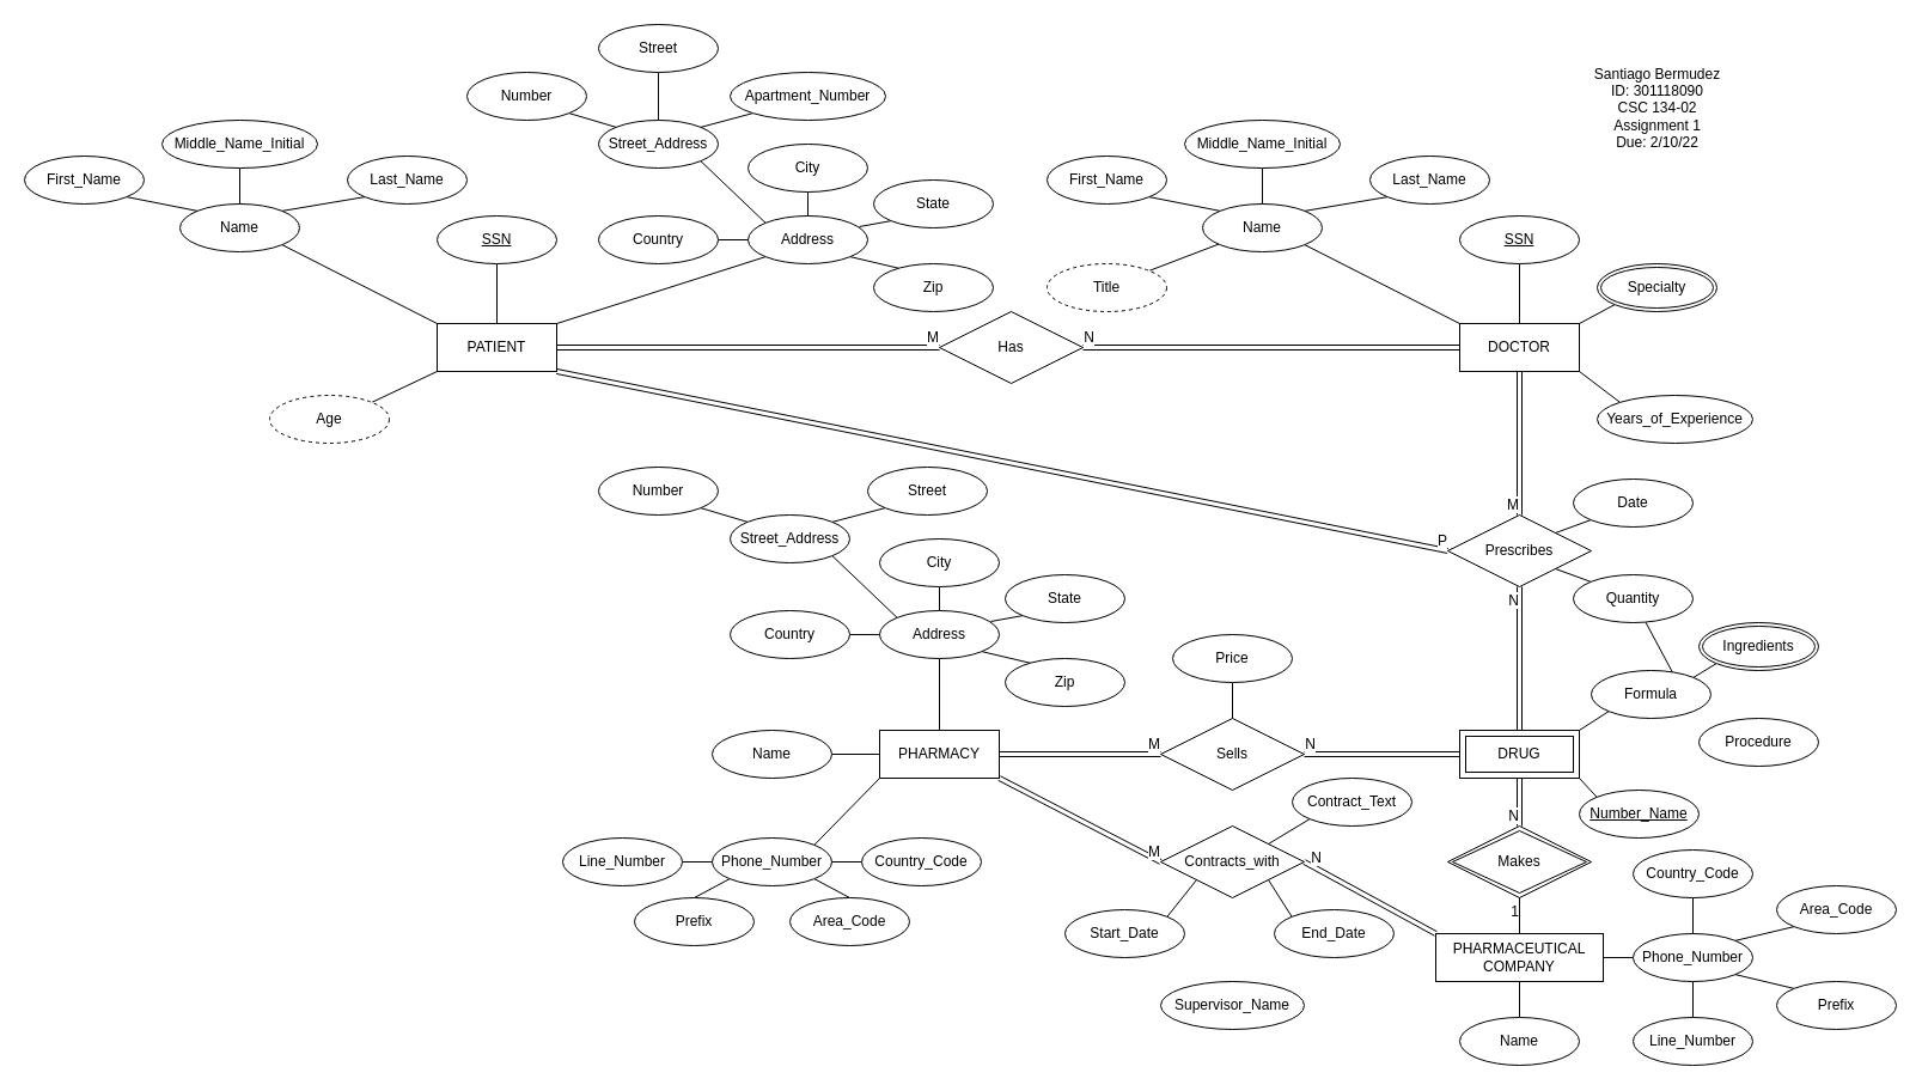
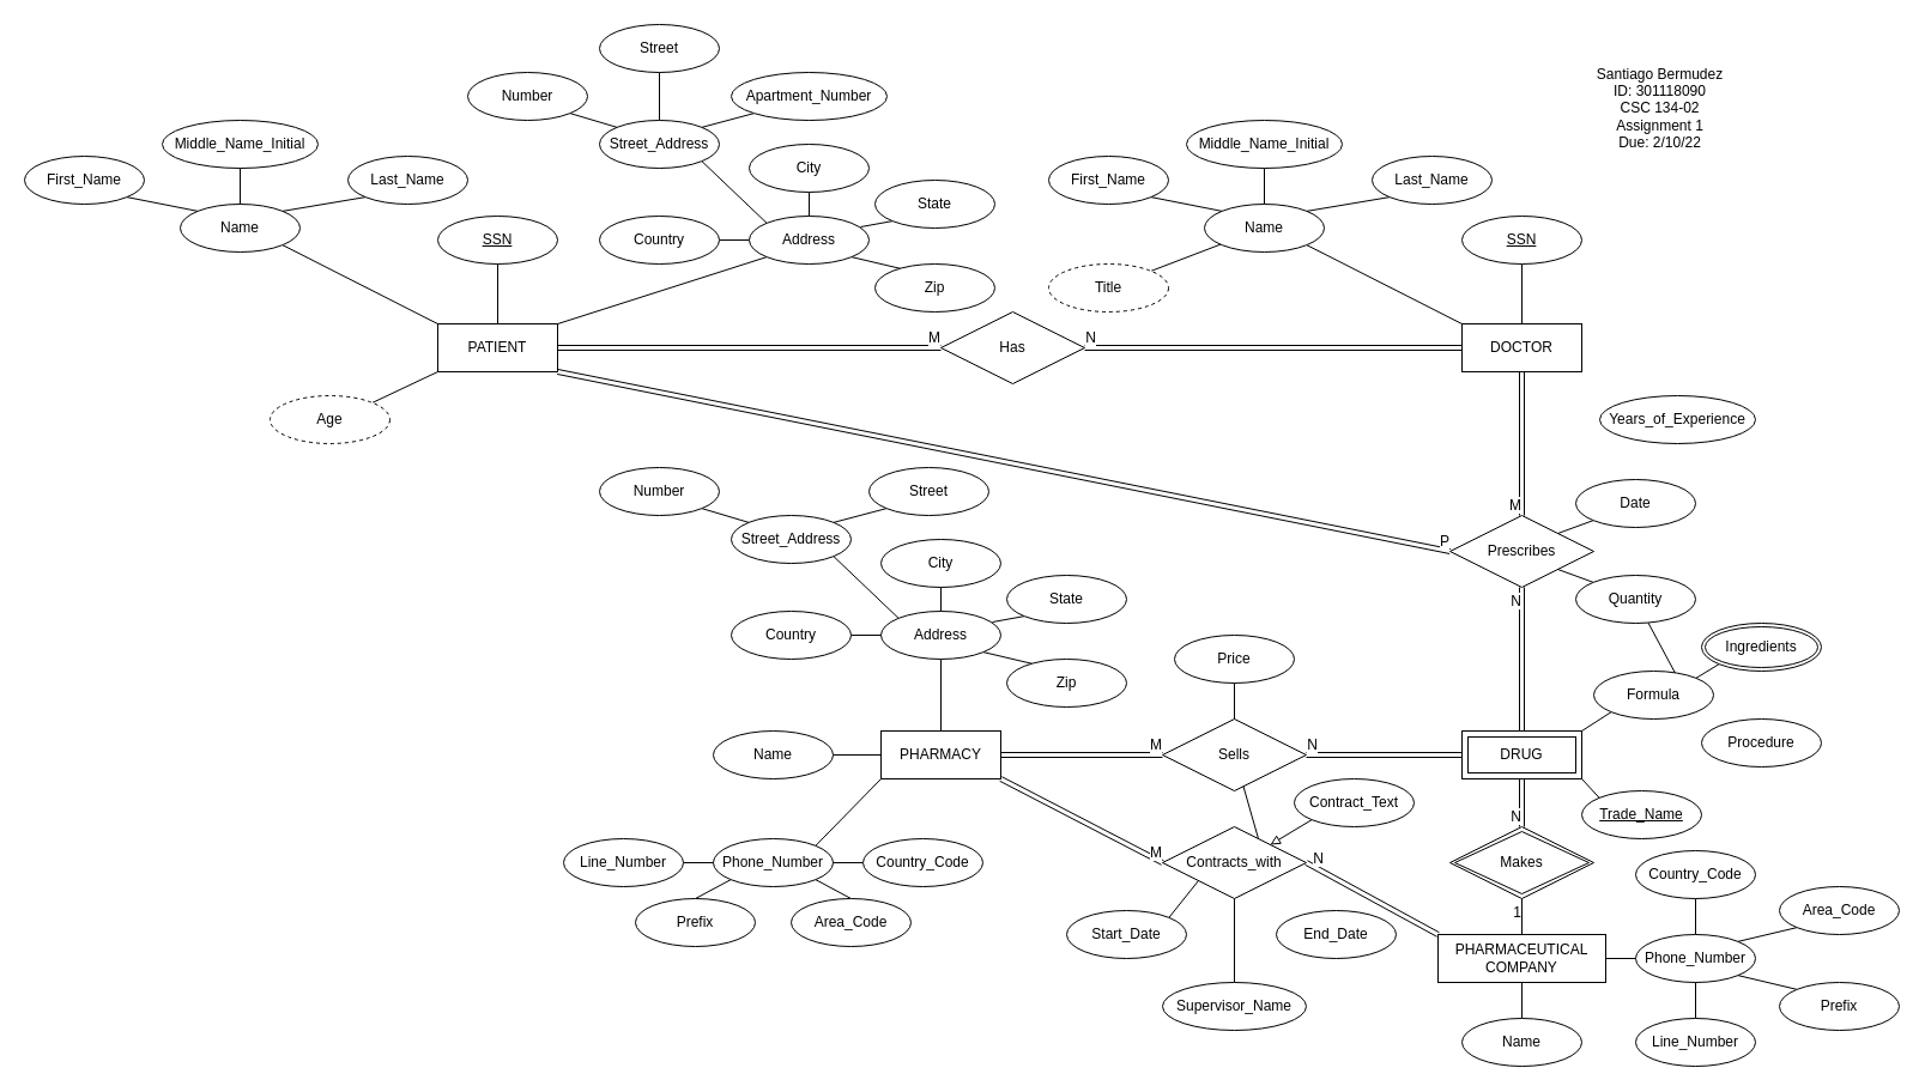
- <mxCell id="49" value="Specialty" style="ellipse;shape=doubleEllipse;margin=3;whiteSpace=wrap;html=1;align=center;labelBackgroundColor=#ffffff;" vertex="1" parent="1"><mxGeometry x="1335" y="220" width="100" height="40" as="geometry" /></mxCell>
- <mxCell id="48" style="edgeStyle=none;rounded=0;orthogonalLoop=1;jettySize=auto;html=1;exitX=0;exitY=1;exitDx=0;exitDy=0;entryX=1;entryY=0;entryDx=0;entryDy=0;endArrow=none;endFill=0;" edge="1" parent="1" source="49" target="34"><mxGeometry relative="1" as="geometry" /></mxCell>
- <mxCell id="33" style="edgeStyle=none;rounded=0;orthogonalLoop=1;jettySize=auto;html=1;exitX=1;exitY=1;exitDx=0;exitDy=0;entryX=0;entryY=0;entryDx=0;entryDy=0;endArrow=none;endFill=0;" edge="1" parent="1" source="34" target="47"><mxGeometry relative="1" as="geometry" /></mxCell>
- <mxCell id="63" value="&lt;u&gt;Number_Name&lt;/u&gt;" style="ellipse;whiteSpace=wrap;html=1;align=center;labelBackgroundColor=#ffffff;" vertex="1" parent="1"><mxGeometry x="1320" y="660" width="100" height="40" as="geometry" /></mxCell>
+ <mxCell id="63" value="&lt;u&gt;Trade_Name&lt;/u&gt;" style="ellipse;whiteSpace=wrap;html=1;align=center;labelBackgroundColor=#ffffff;" vertex="1" parent="1"><mxGeometry x="1320" y="660" width="100" height="40" as="geometry" /></mxCell>
- <mxCell id="139" style="edgeStyle=none;rounded=0;orthogonalLoop=1;jettySize=auto;html=1;exitX=0;exitY=1;exitDx=0;exitDy=0;entryX=1;entryY=0;entryDx=0;entryDy=0;endArrow=none;endFill=0;" edge="1" parent="1" source="140" target="130"><mxGeometry relative="1" as="geometry" /></mxCell>
+ <mxCell id="139" style="edgeStyle=none;rounded=0;orthogonalLoop=1;jettySize=auto;html=1;exitX=0;exitY=1;exitDx=0;exitDy=0;entryX=1;entryY=0;entryDx=0;entryDy=0;endArrow=block;endFill=0;" edge="1" parent="1" source="140" target="130"><mxGeometry relative="1" as="geometry" /></mxCell>
- <mxCell id="127" style="edgeStyle=none;rounded=0;orthogonalLoop=1;jettySize=auto;html=1;exitX=1;exitY=1;exitDx=0;exitDy=0;entryX=0;entryY=0;entryDx=0;entryDy=0;endArrow=none;endFill=0;" edge="1" parent="1" source="130" target="138"><mxGeometry relative="1" as="geometry" /></mxCell>
+ <mxCell id="127" style="edgeStyle=none;rounded=0;orthogonalLoop=1;jettySize=auto;html=1;exitX=1;exitY=1;exitDx=0;exitDy=0;endArrow=none;endFill=0;" edge="1" parent="1" source="130" target="111"><mxGeometry relative="1" as="geometry" /></mxCell>
+ <mxCell id="129" style="edgeStyle=none;rounded=0;orthogonalLoop=1;jettySize=auto;html=1;exitX=0.5;exitY=1;exitDx=0;exitDy=0;entryX=0.5;entryY=0;entryDx=0;entryDy=0;endArrow=none;endFill=0;" edge="1" parent="1" source="130" target="141"><mxGeometry relative="1" as="geometry" /></mxCell>
